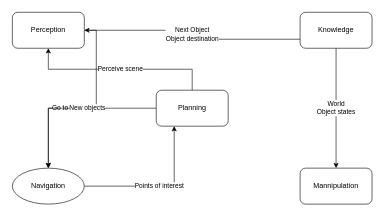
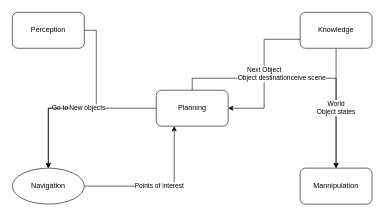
- <mxCell id="8" value="&lt;div&gt;Next Object&lt;/div&gt;&lt;div&gt;Object destination&lt;br&gt;&lt;/div&gt;" style="edgeStyle=orthogonalEdgeStyle;rounded=0;orthogonalLoop=1;jettySize=auto;html=1;exitX=0;exitY=0.75;exitDx=0;exitDy=0;" edge="1" parent="1" source="9" target="6"><mxGeometry relative="1" as="geometry" /></mxCell>
+ <mxCell id="8" value="&lt;div&gt;Next Object&lt;/div&gt;&lt;div&gt;Object destination&lt;br&gt;&lt;/div&gt;" style="edgeStyle=orthogonalEdgeStyle;rounded=0;orthogonalLoop=1;jettySize=auto;html=1;exitX=0;exitY=0.75;exitDx=0;exitDy=0;entryX=1;entryY=0.5;entryDx=0;entryDy=0;" edge="1" parent="1" source="9" target="4"><mxGeometry relative="1" as="geometry" /></mxCell>
- <mxCell id="3" value="Perceive scene" style="edgeStyle=orthogonalEdgeStyle;rounded=0;orthogonalLoop=1;jettySize=auto;html=1;exitX=0.5;exitY=0;exitDx=0;exitDy=0;entryX=0.5;entryY=1;entryDx=0;entryDy=0;" edge="1" parent="1" source="4" target="6"><mxGeometry relative="1" as="geometry" /></mxCell>
+ <mxCell id="3" value="Perceive scene" style="edgeStyle=orthogonalEdgeStyle;rounded=0;orthogonalLoop=1;jettySize=auto;html=1;exitX=0.5;exitY=0;exitDx=0;exitDy=0;" edge="1" parent="1" source="4" target="12"><mxGeometry relative="1" as="geometry" /></mxCell>
